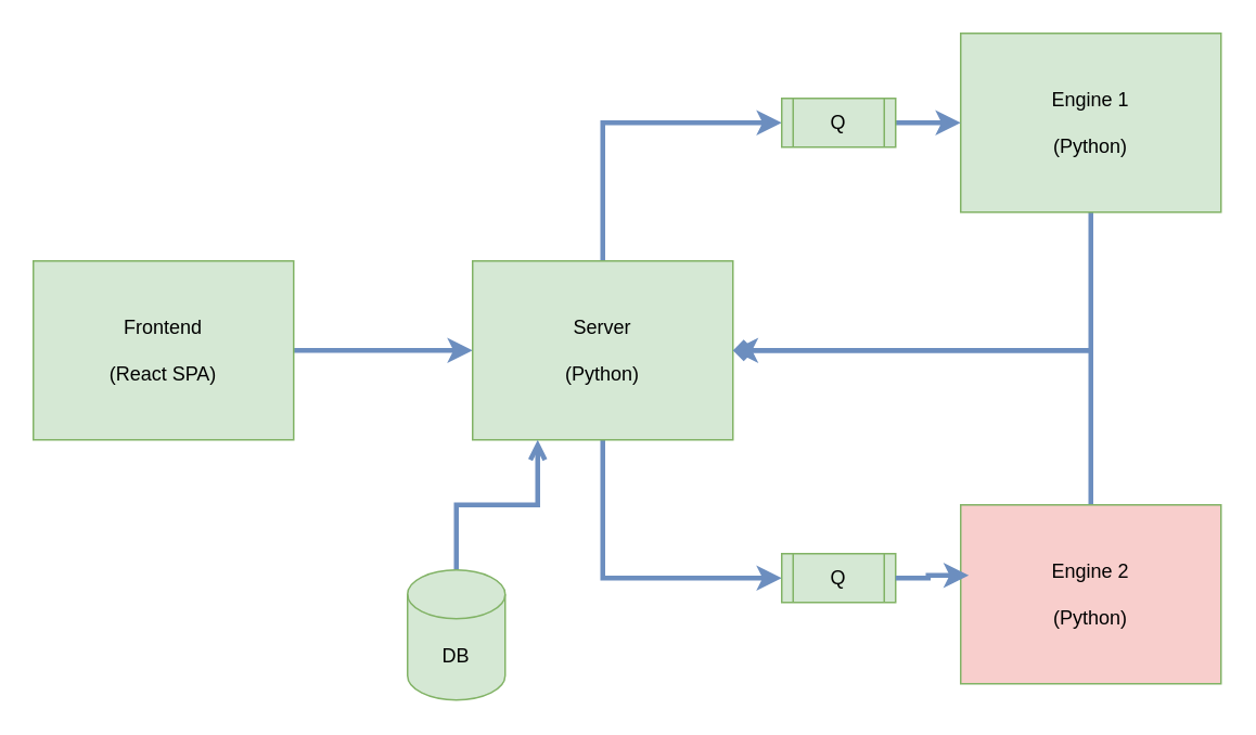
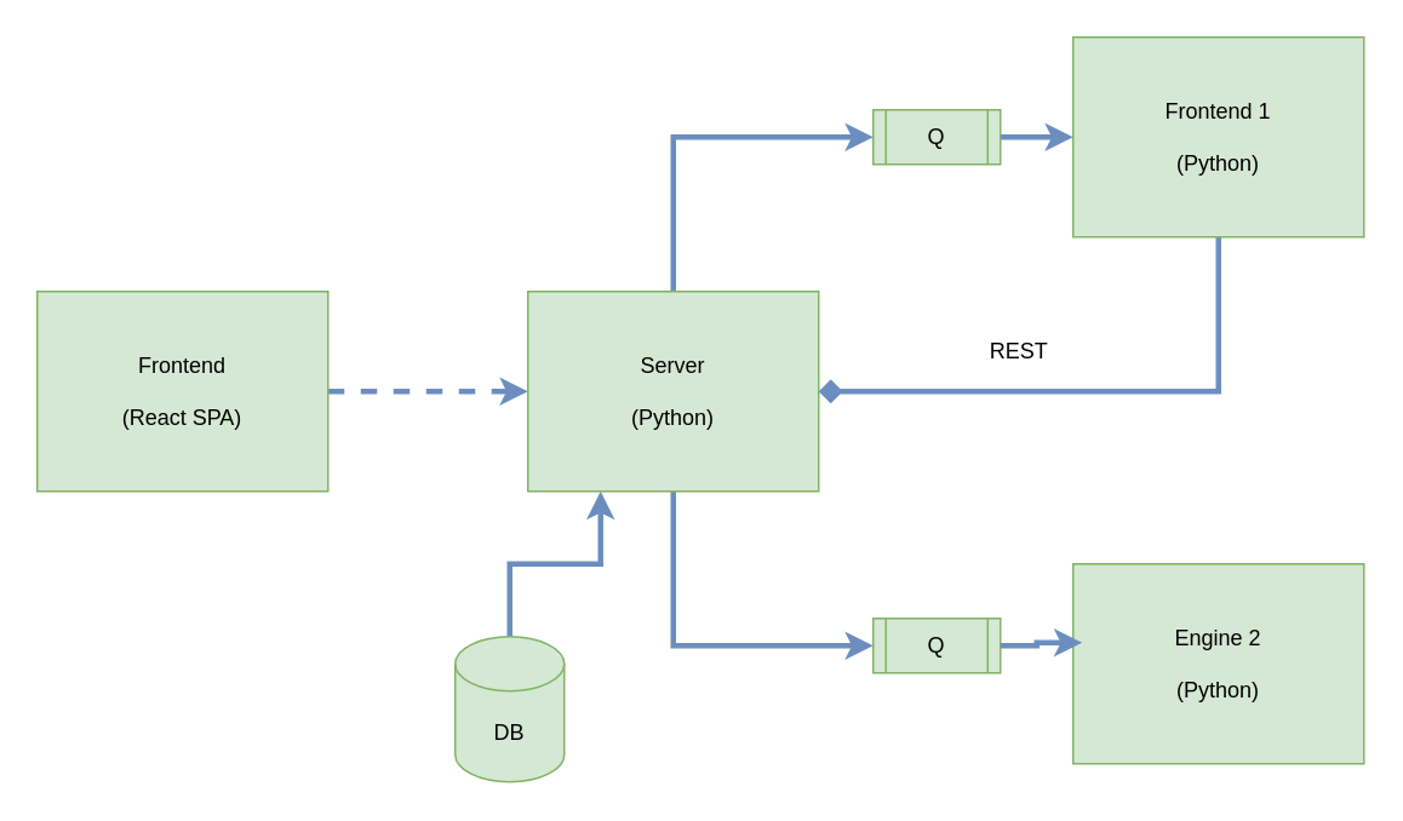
- <mxCell id="8" value="Engine 1&lt;div&gt;&lt;br&gt;&lt;/div&gt;&lt;div&gt;(Python)&lt;/div&gt;" style="rounded=0;whiteSpace=wrap;html=1;fillColor=#d5e8d4;strokeColor=#82b366;" parent="1" vertex="1"><mxGeometry x="590" width="160" height="110" as="geometry" y="20" /></mxCell>
+ <mxCell id="8" value="Frontend 1&lt;div&gt;&lt;br&gt;&lt;/div&gt;&lt;div&gt;(Python)&lt;/div&gt;" style="rounded=0;whiteSpace=wrap;html=1;fillColor=#d5e8d4;strokeColor=#82b366;" parent="1" vertex="1"><mxGeometry x="590" width="160" height="110" as="geometry" y="20" /></mxCell>
+ <mxCell id="15" value="REST" style="text;html=1;align=center;verticalAlign=middle;resizable=0;points=[];autosize=1;strokeColor=none;fillColor=none;" parent="1" vertex="1"><mxGeometry x="530" y="178" width="60" height="30" as="geometry" /></mxCell>
- <mxCell id="2" style="edgeStyle=orthogonalEdgeStyle;rounded=0;orthogonalLoop=1;jettySize=auto;html=1;entryX=0;entryY=0.5;entryDx=0;entryDy=0;strokeWidth=3;fillColor=#dae8fc;strokeColor=#6c8ebf;" parent="1" source="3" target="6" edge="1"><mxGeometry relative="1" as="geometry" /></mxCell>
+ <mxCell id="2" style="edgeStyle=orthogonalEdgeStyle;rounded=0;orthogonalLoop=1;jettySize=auto;html=1;entryX=0;entryY=0.5;entryDx=0;entryDy=0;strokeWidth=3;fillColor=#dae8fc;strokeColor=#6c8ebf;dashed=1;" parent="1" source="3" target="6" edge="1"><mxGeometry relative="1" as="geometry" /></mxCell>
- <mxCell id="9" style="edgeStyle=orthogonalEdgeStyle;rounded=0;orthogonalLoop=1;jettySize=auto;html=1;entryX=1;entryY=0.5;entryDx=0;entryDy=0;exitX=0.5;exitY=0;exitDx=0;exitDy=0;strokeWidth=3;fillColor=#dae8fc;strokeColor=#6c8ebf;" parent="1" source="10" target="6" edge="1"><mxGeometry relative="1" as="geometry" /></mxCell>
- <mxCell id="16" style="edgeStyle=orthogonalEdgeStyle;rounded=0;orthogonalLoop=1;jettySize=auto;html=1;entryX=0.25;entryY=1;entryDx=0;entryDy=0;strokeWidth=3;fillColor=#dae8fc;strokeColor=#6c8ebf;endArrow=open;" parent="1" source="17" target="6" edge="1"><mxGeometry relative="1" as="geometry" /></mxCell>
+ <mxCell id="16" style="edgeStyle=orthogonalEdgeStyle;rounded=0;orthogonalLoop=1;jettySize=auto;html=1;entryX=0.25;entryY=1;entryDx=0;entryDy=0;strokeWidth=3;fillColor=#dae8fc;strokeColor=#6c8ebf;" parent="1" source="17" target="6" edge="1"><mxGeometry relative="1" as="geometry" /></mxCell>
- <mxCell id="10" value="Engine 2&lt;div&gt;&lt;br&gt;&lt;/div&gt;&lt;div&gt;(Python)&lt;/div&gt;" style="rounded=0;whiteSpace=wrap;html=1;fillColor=#f8cecc;strokeColor=#82b366;" parent="1" vertex="1"><mxGeometry x="590" y="310" width="160" height="110" as="geometry" /></mxCell>
+ <mxCell id="10" value="Engine 2&lt;div&gt;&lt;br&gt;&lt;/div&gt;&lt;div&gt;(Python)&lt;/div&gt;" style="rounded=0;whiteSpace=wrap;html=1;fillColor=#d5e8d4;strokeColor=#82b366;" parent="1" vertex="1"><mxGeometry x="590" y="310" width="160" height="110" as="geometry" /></mxCell>
